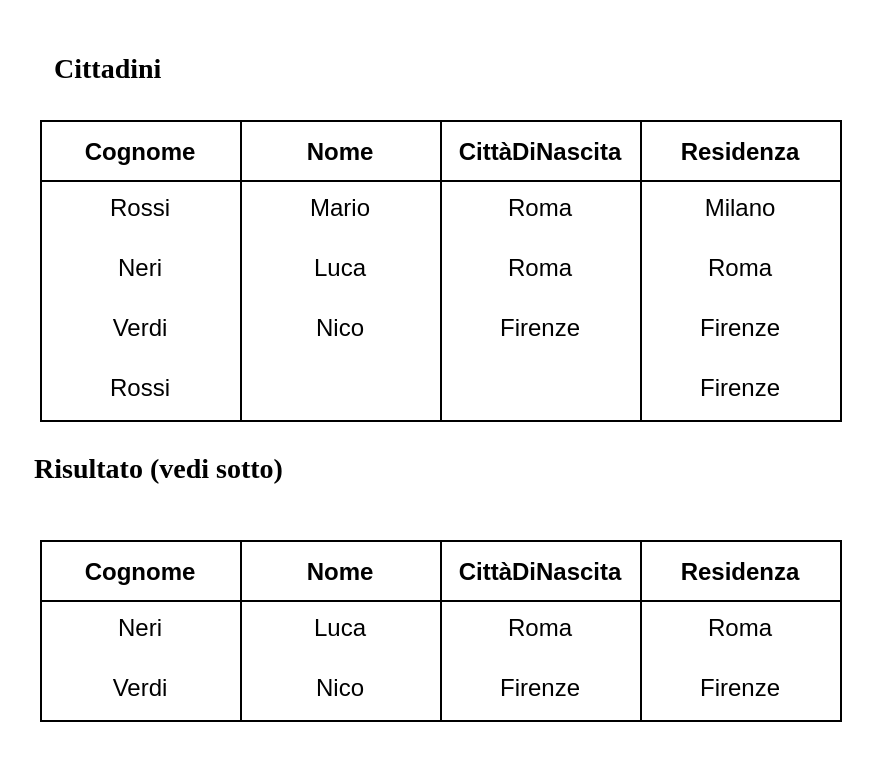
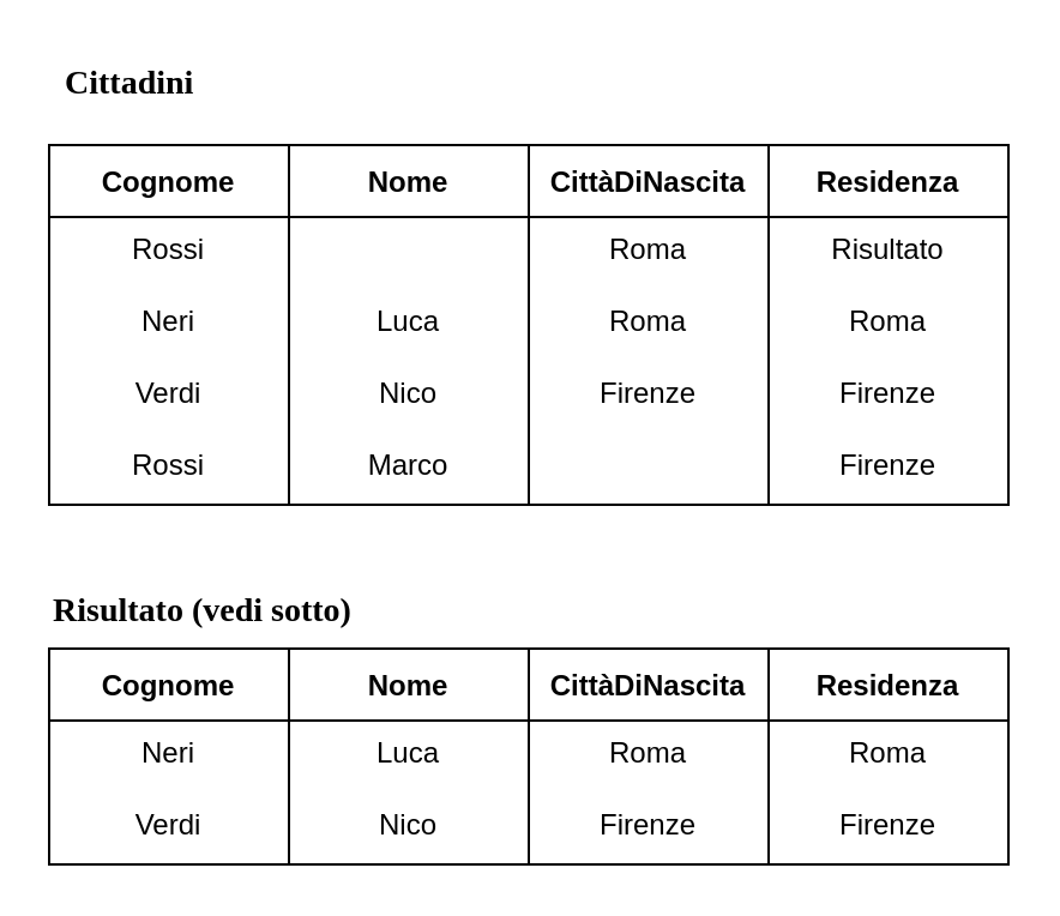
- <mxCell id="27" value="Milano" style="text;strokeColor=none;fillColor=none;spacingLeft=4;spacingRight=4;overflow=hidden;rotatable=0;points=[[0,0.5],[1,0.5]];portConstraint=eastwest;fontSize=12;align=center;" vertex="1" parent="26"><mxGeometry y="30" width="100" height="30" as="geometry" /></mxCell>
+ <mxCell id="27" value="Risultato" style="text;strokeColor=none;fillColor=none;spacingLeft=4;spacingRight=4;overflow=hidden;rotatable=0;points=[[0,0.5],[1,0.5]];portConstraint=eastwest;fontSize=12;align=center;" vertex="1" parent="26"><mxGeometry y="30" width="100" height="30" as="geometry" /></mxCell>
- <mxCell id="7" value="Mario" style="text;strokeColor=none;fillColor=none;spacingLeft=4;spacingRight=4;overflow=hidden;rotatable=0;points=[[0,0.5],[1,0.5]];portConstraint=eastwest;fontSize=12;align=center;" vertex="1" parent="6"><mxGeometry y="30" width="100" height="30" as="geometry" /></mxCell>
+ <mxCell id="10" value="Marco" style="text;strokeColor=none;fillColor=none;spacingLeft=4;spacingRight=4;overflow=hidden;rotatable=0;points=[[0,0.5],[1,0.5]];portConstraint=eastwest;fontSize=12;align=center;" vertex="1" parent="6"><mxGeometry y="120" width="100" height="30" as="geometry" /></mxCell>
- <mxCell id="25" value="Risultato (vedi sotto)" style="text;html=1;align=left;verticalAlign=middle;resizable=0;points=[];autosize=1;strokeColor=none;fillColor=none;fontStyle=1;fontFamily=Times New Roman;fontSize=14;" vertex="1" parent="1"><mxGeometry x="15" y="220" width="150" height="30" as="geometry" /></mxCell>
+ <mxCell id="25" value="Risultato (vedi sotto)" style="text;html=1;align=left;verticalAlign=middle;resizable=0;points=[];autosize=1;strokeColor=none;fillColor=none;fontStyle=1;fontFamily=Times New Roman;fontSize=14;" vertex="1" parent="1"><mxGeometry x="20" y="240" width="150" height="30" as="geometry" /></mxCell>
